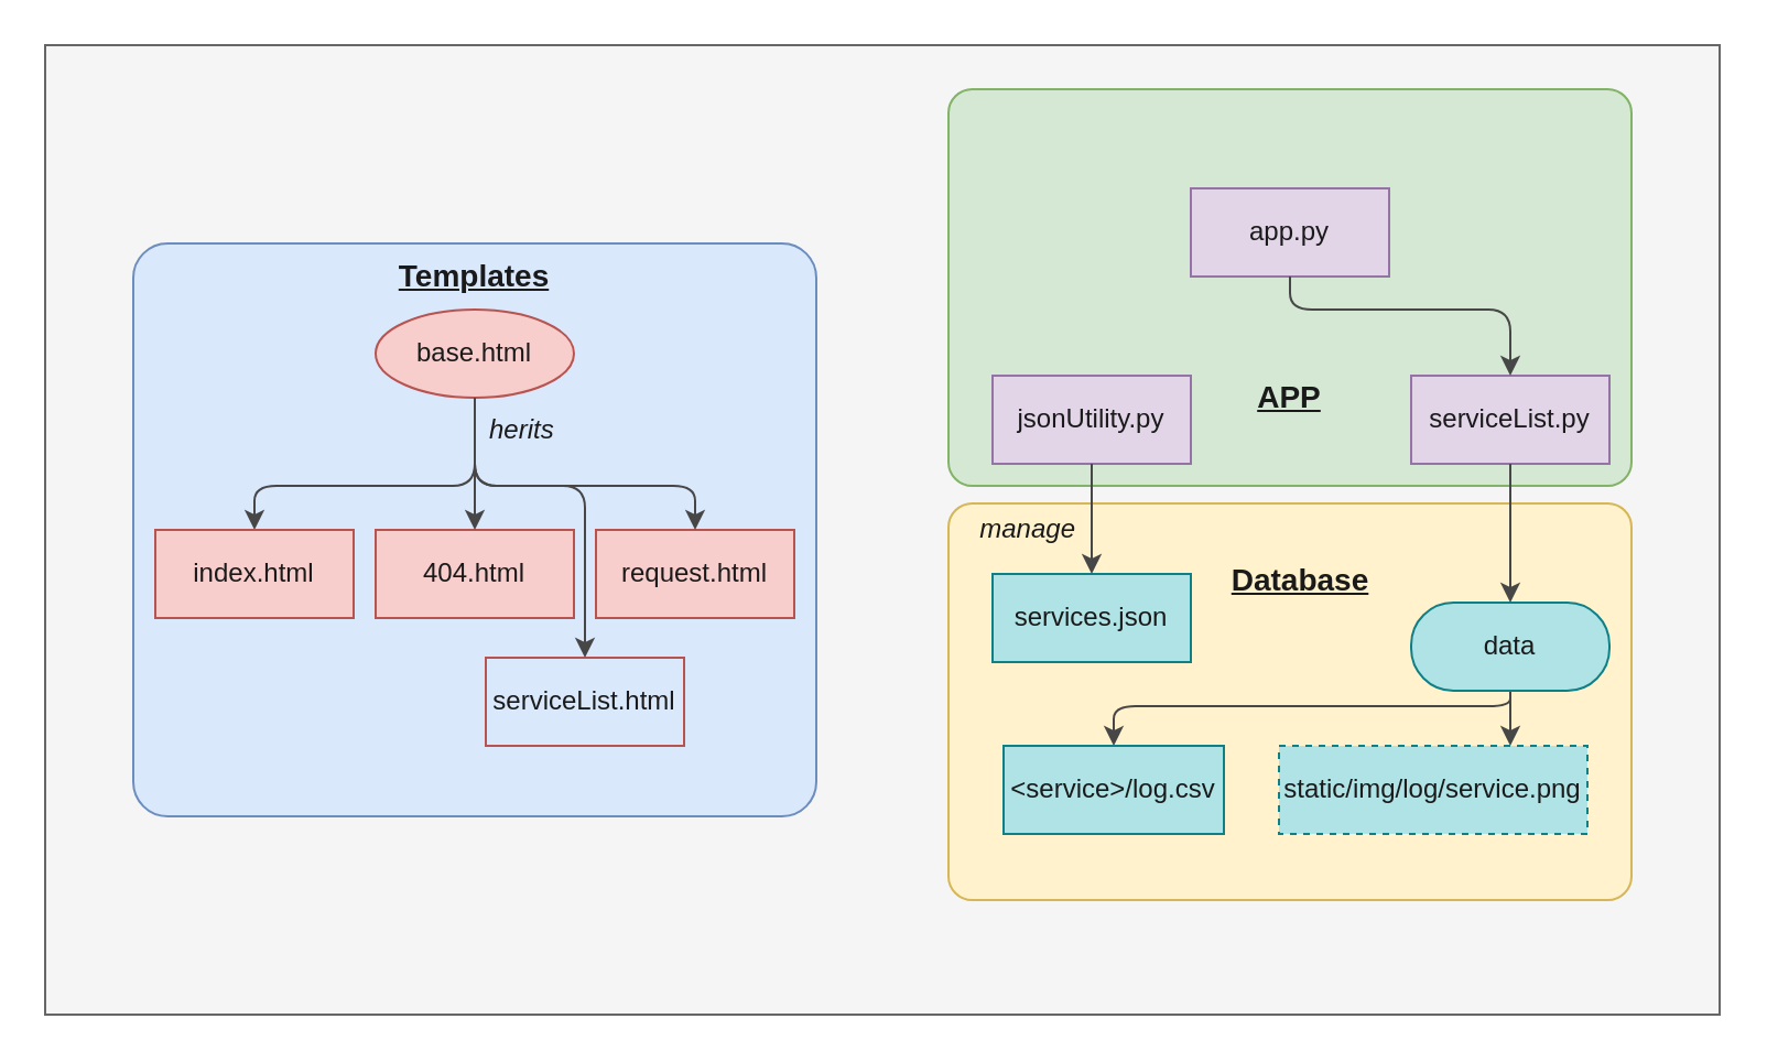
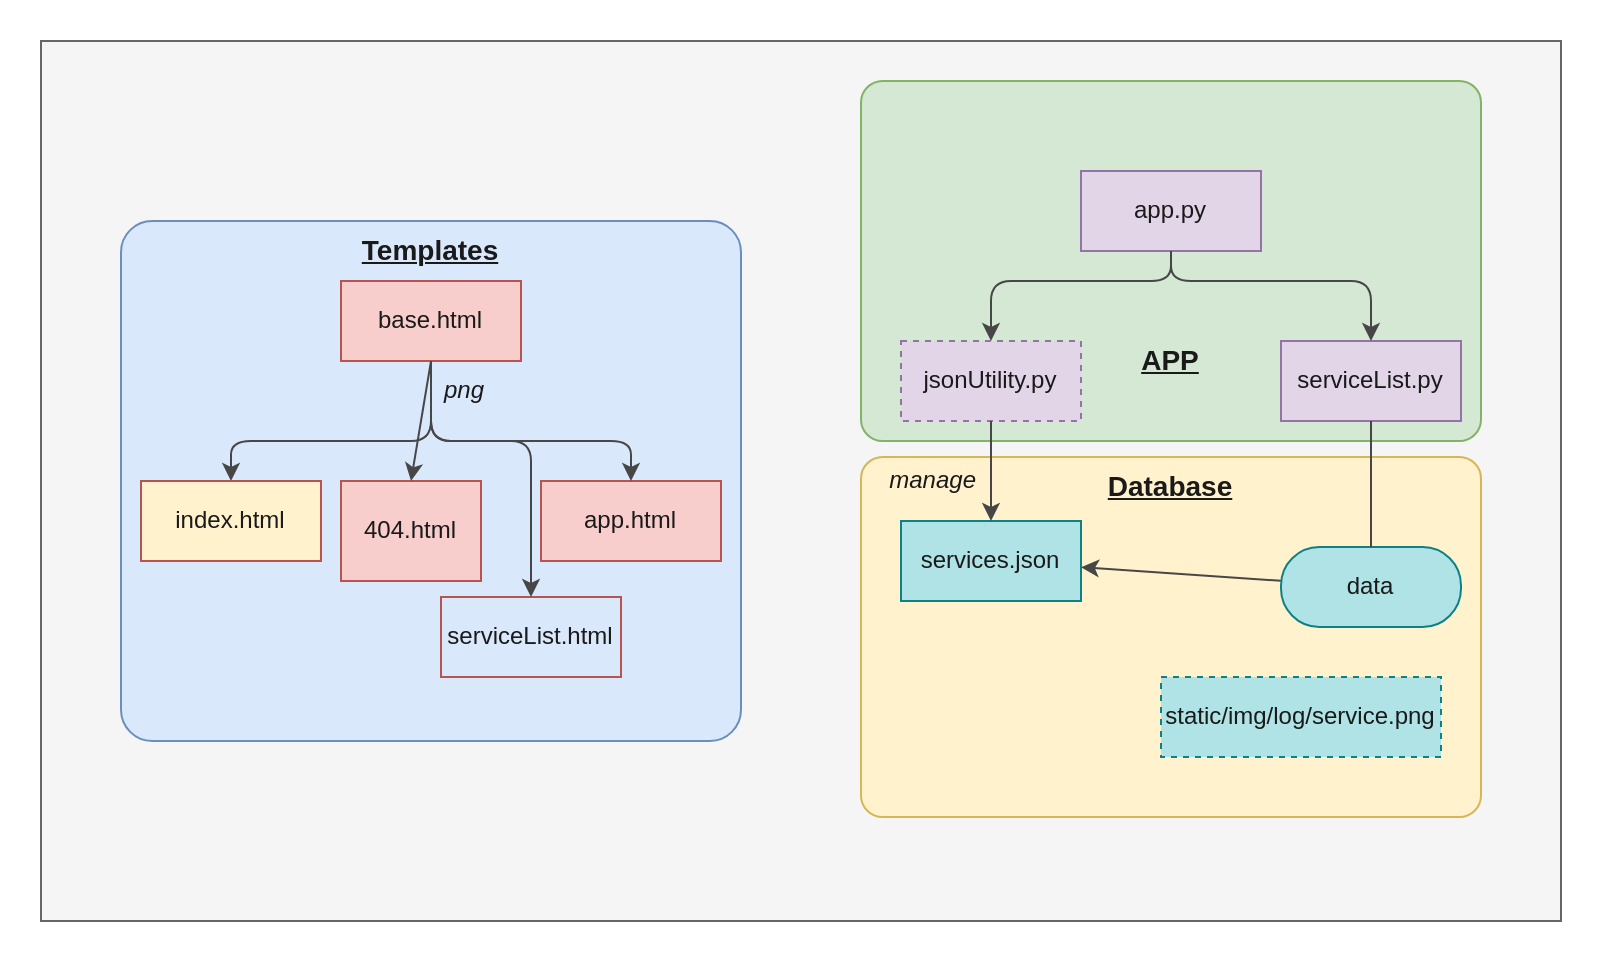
+ <mxCell id="17" style="edgeStyle=none;html=1;entryX=0.5;entryY=0;entryDx=0;entryDy=0;fontSize=11;fontColor=#1A1A1A;strokeColor=#474747;exitX=0.5;exitY=1;exitDx=0;exitDy=0;" edge="1" parent="1" source="18" target="19"><mxGeometry relative="1" as="geometry"><mxPoint x="485" y="170" as="targetPoint" /><Array as="points"><mxPoint x="585" y="140" /><mxPoint x="495" y="140" /></Array></mxGeometry></mxCell>
- <mxCell id="6" value="&lt;font color=&quot;#1a1a1a&quot;&gt;base.html&lt;/font&gt;" style="ellipse;whiteSpace=wrap;html=1;fillColor=#f8cecc;strokeColor=#b85450;" vertex="1" parent="1"><mxGeometry x="170" y="140" width="90" height="40" as="geometry" /></mxCell>
+ <mxCell id="6" value="&lt;font color=&quot;#1a1a1a&quot;&gt;base.html&lt;/font&gt;" style="rounded=0;whiteSpace=wrap;html=1;fillColor=#f8cecc;strokeColor=#b85450;" vertex="1" parent="1"><mxGeometry x="170" y="140" width="90" height="40" as="geometry" /></mxCell>
- <mxCell id="19" value="&lt;font color=&quot;#1a1a1a&quot;&gt;jsonUtility.py&lt;/font&gt;" style="rounded=0;whiteSpace=wrap;html=1;fillColor=#e1d5e7;strokeColor=#9673a6;" vertex="1" parent="1"><mxGeometry x="450" y="170" width="90" height="40" as="geometry" /></mxCell>
+ <mxCell id="19" value="&lt;font color=&quot;#1a1a1a&quot;&gt;jsonUtility.py&lt;/font&gt;" style="rounded=0;whiteSpace=wrap;html=1;fillColor=#e1d5e7;strokeColor=#9673a6;dashed=1;" vertex="1" parent="1"><mxGeometry x="450" y="170" width="90" height="40" as="geometry" /></mxCell>
- <mxCell id="14" value="&lt;font style=&quot;font-size: 12px;&quot;&gt;&lt;i&gt;herits&lt;/i&gt;&lt;/font&gt;" style="text;html=1;strokeColor=none;fillColor=none;align=left;verticalAlign=middle;whiteSpace=wrap;rounded=0;fontColor=#1A1A1A;" vertex="1" parent="1"><mxGeometry x="220" y="180" width="60" height="30" as="geometry" /></mxCell>
+ <mxCell id="14" value="&lt;font style=&quot;font-size: 12px;&quot;&gt;&lt;i&gt;png&lt;/i&gt;&lt;/font&gt;" style="text;html=1;strokeColor=none;fillColor=none;align=left;verticalAlign=middle;whiteSpace=wrap;rounded=0;fontColor=#1A1A1A;" vertex="1" parent="1"><mxGeometry x="220" y="180" width="60" height="30" as="geometry" /></mxCell>
- <mxCell id="7" value="&lt;font color=&quot;#1a1a1a&quot;&gt;index.html&lt;br&gt;&lt;/font&gt;" style="rounded=0;whiteSpace=wrap;html=1;fillColor=#f8cecc;strokeColor=#b85450;" vertex="1" parent="1"><mxGeometry x="70" y="240" width="90" height="40" as="geometry" /></mxCell>
+ <mxCell id="7" value="&lt;font color=&quot;#1a1a1a&quot;&gt;index.html&lt;br&gt;&lt;/font&gt;" style="rounded=0;whiteSpace=wrap;html=1;fillColor=#fff2cc;strokeColor=#b85450;" vertex="1" parent="1"><mxGeometry x="70" y="240" width="90" height="40" as="geometry" /></mxCell>
- <mxCell id="8" value="&lt;font color=&quot;#1a1a1a&quot;&gt;404.html&lt;br&gt;&lt;/font&gt;" style="rounded=0;whiteSpace=wrap;html=1;fillColor=#f8cecc;strokeColor=#b85450;" vertex="1" parent="1"><mxGeometry x="170" y="240" width="90" height="40" as="geometry" /></mxCell>
+ <mxCell id="8" value="&lt;font color=&quot;#1a1a1a&quot;&gt;404.html&lt;br&gt;&lt;/font&gt;" style="rounded=0;whiteSpace=wrap;html=1;fillColor=#f8cecc;strokeColor=#b85450;" vertex="1" parent="1"><mxGeometry x="170" y="240" width="70" height="50" as="geometry" /></mxCell>
- <mxCell id="10" value="&lt;font color=&quot;#1a1a1a&quot;&gt;request.html&lt;br&gt;&lt;/font&gt;" style="rounded=0;whiteSpace=wrap;html=1;fillColor=#f8cecc;strokeColor=#b85450;" vertex="1" parent="1"><mxGeometry x="270" y="240" width="90" height="40" as="geometry" /></mxCell>
+ <mxCell id="10" value="&lt;font color=&quot;#1a1a1a&quot;&gt;app.html&lt;br&gt;&lt;/font&gt;" style="rounded=0;whiteSpace=wrap;html=1;fillColor=#f8cecc;strokeColor=#b85450;" vertex="1" parent="1"><mxGeometry x="270" y="240" width="90" height="40" as="geometry" /></mxCell>
- <mxCell id="23" value="&lt;b&gt;&lt;u&gt;&lt;font style=&quot;font-size: 14px;&quot;&gt;Database&lt;/font&gt;&lt;/u&gt;&lt;/b&gt;" style="text;html=1;strokeColor=none;fillColor=none;align=center;verticalAlign=middle;whiteSpace=wrap;rounded=0;fontColor=#1A1A1A;" vertex="1" parent="1"><mxGeometry x="560" y="248" width="60" height="30" as="geometry" /></mxCell>
+ <mxCell id="23" value="&lt;b&gt;&lt;u&gt;&lt;font style=&quot;font-size: 14px;&quot;&gt;Database&lt;/font&gt;&lt;/u&gt;&lt;/b&gt;" style="text;html=1;strokeColor=none;fillColor=none;align=center;verticalAlign=middle;whiteSpace=wrap;rounded=0;fontColor=#1A1A1A;" vertex="1" parent="1"><mxGeometry x="555" y="228" width="60" height="30" as="geometry" /></mxCell>
- <mxCell id="30" style="edgeStyle=none;html=1;strokeColor=#474747;fontSize=12;fontColor=#1A1A1A;" edge="1" parent="1" source="20" target="29"><mxGeometry relative="1" as="geometry" /></mxCell>
+ <mxCell id="30" style="edgeStyle=none;html=1;strokeColor=#474747;fontSize=12;fontColor=#1A1A1A;endArrow=none;" edge="1" parent="1" source="20" target="29"><mxGeometry relative="1" as="geometry" /></mxCell>
- <mxCell id="27" style="edgeStyle=none;html=1;entryX=0.5;entryY=0;entryDx=0;entryDy=0;strokeColor=#474747;fontSize=12;fontColor=#1A1A1A;exitX=0.5;exitY=1;exitDx=0;exitDy=0;" edge="1" parent="1" source="29" target="31"><mxGeometry relative="1" as="geometry"><Array as="points"><mxPoint x="685" y="320" /><mxPoint x="505" y="320" /></Array></mxGeometry></mxCell>
- <mxCell id="28" style="edgeStyle=none;html=1;entryX=0.75;entryY=0;entryDx=0;entryDy=0;strokeColor=#474747;fontSize=12;fontColor=#1A1A1A;" edge="1" parent="1" source="29" target="32"><mxGeometry relative="1" as="geometry" /></mxCell>
+ <mxCell id="28" style="edgeStyle=none;html=1;strokeColor=#474747;fontSize=12;fontColor=#1A1A1A;" edge="1" parent="1" source="29" target="24"><mxGeometry relative="1" as="geometry" /></mxCell>
- <mxCell id="31" value="&lt;font color=&quot;#1a1a1a&quot;&gt;&amp;lt;service&amp;gt;/log.csv&lt;br&gt;&lt;/font&gt;" style="rounded=0;whiteSpace=wrap;html=1;fillColor=#b0e3e6;strokeColor=#0e8088;" vertex="1" parent="1"><mxGeometry x="455" y="338" width="100" height="40" as="geometry" /></mxCell>
